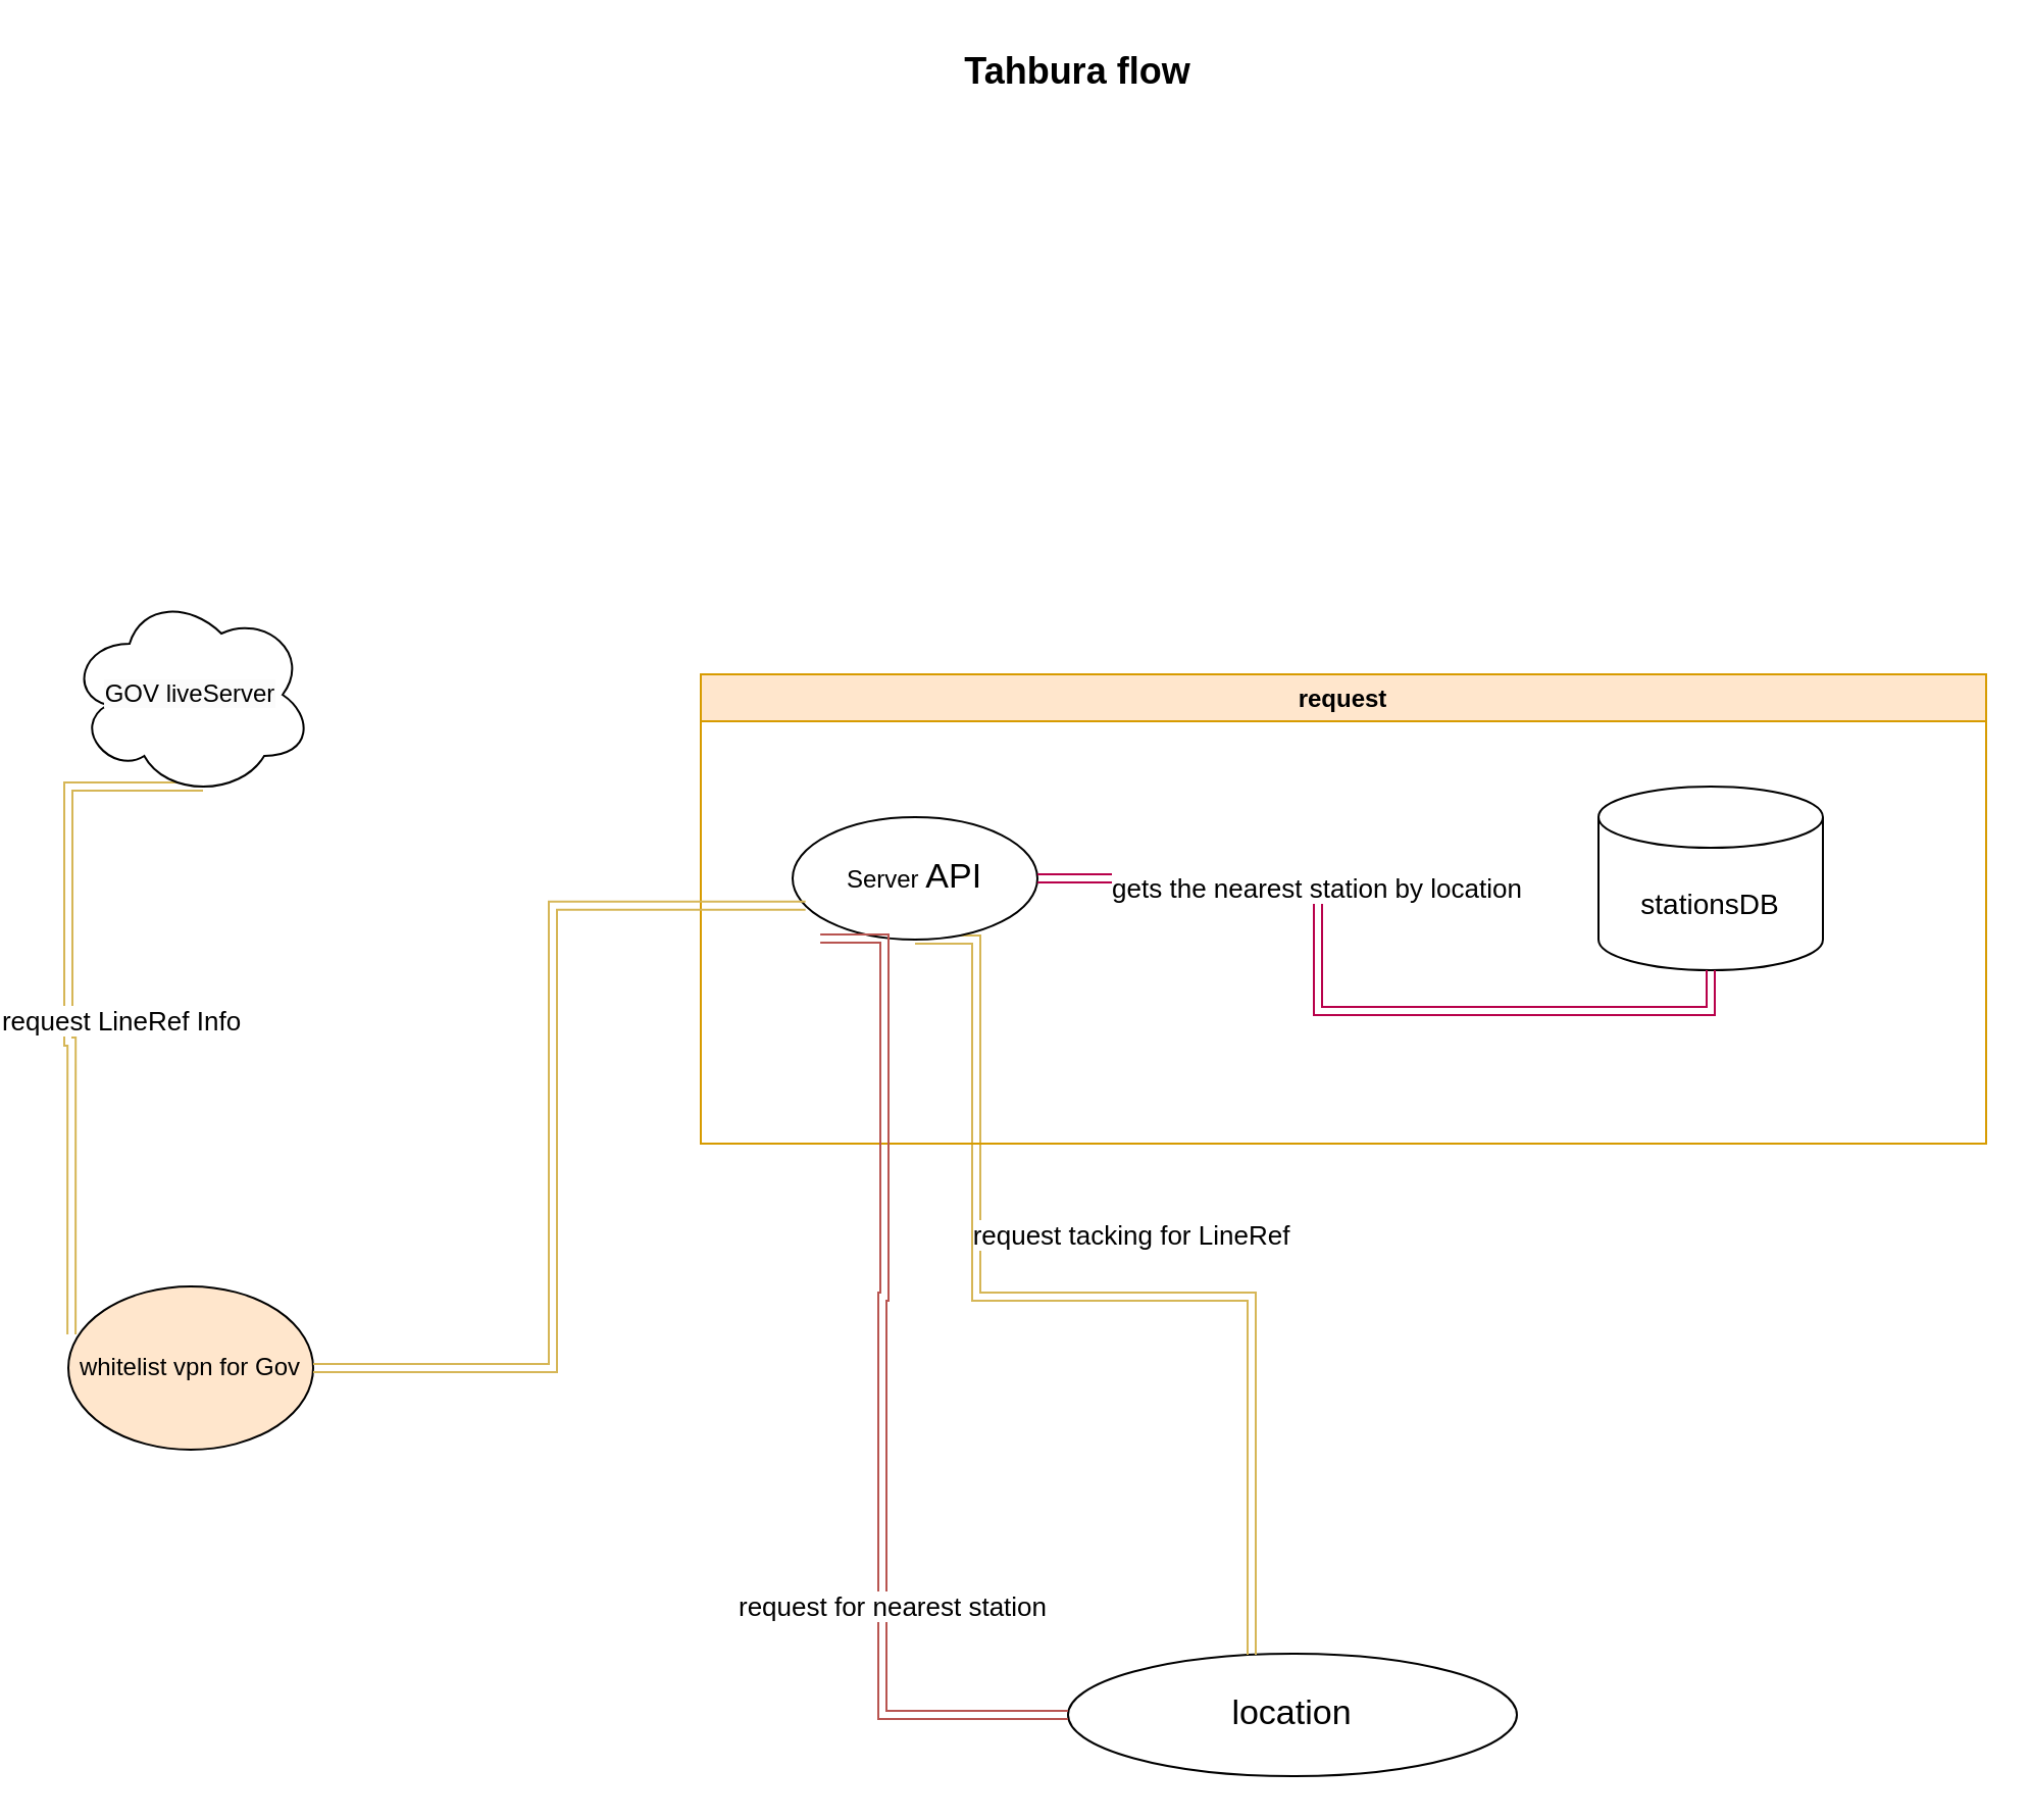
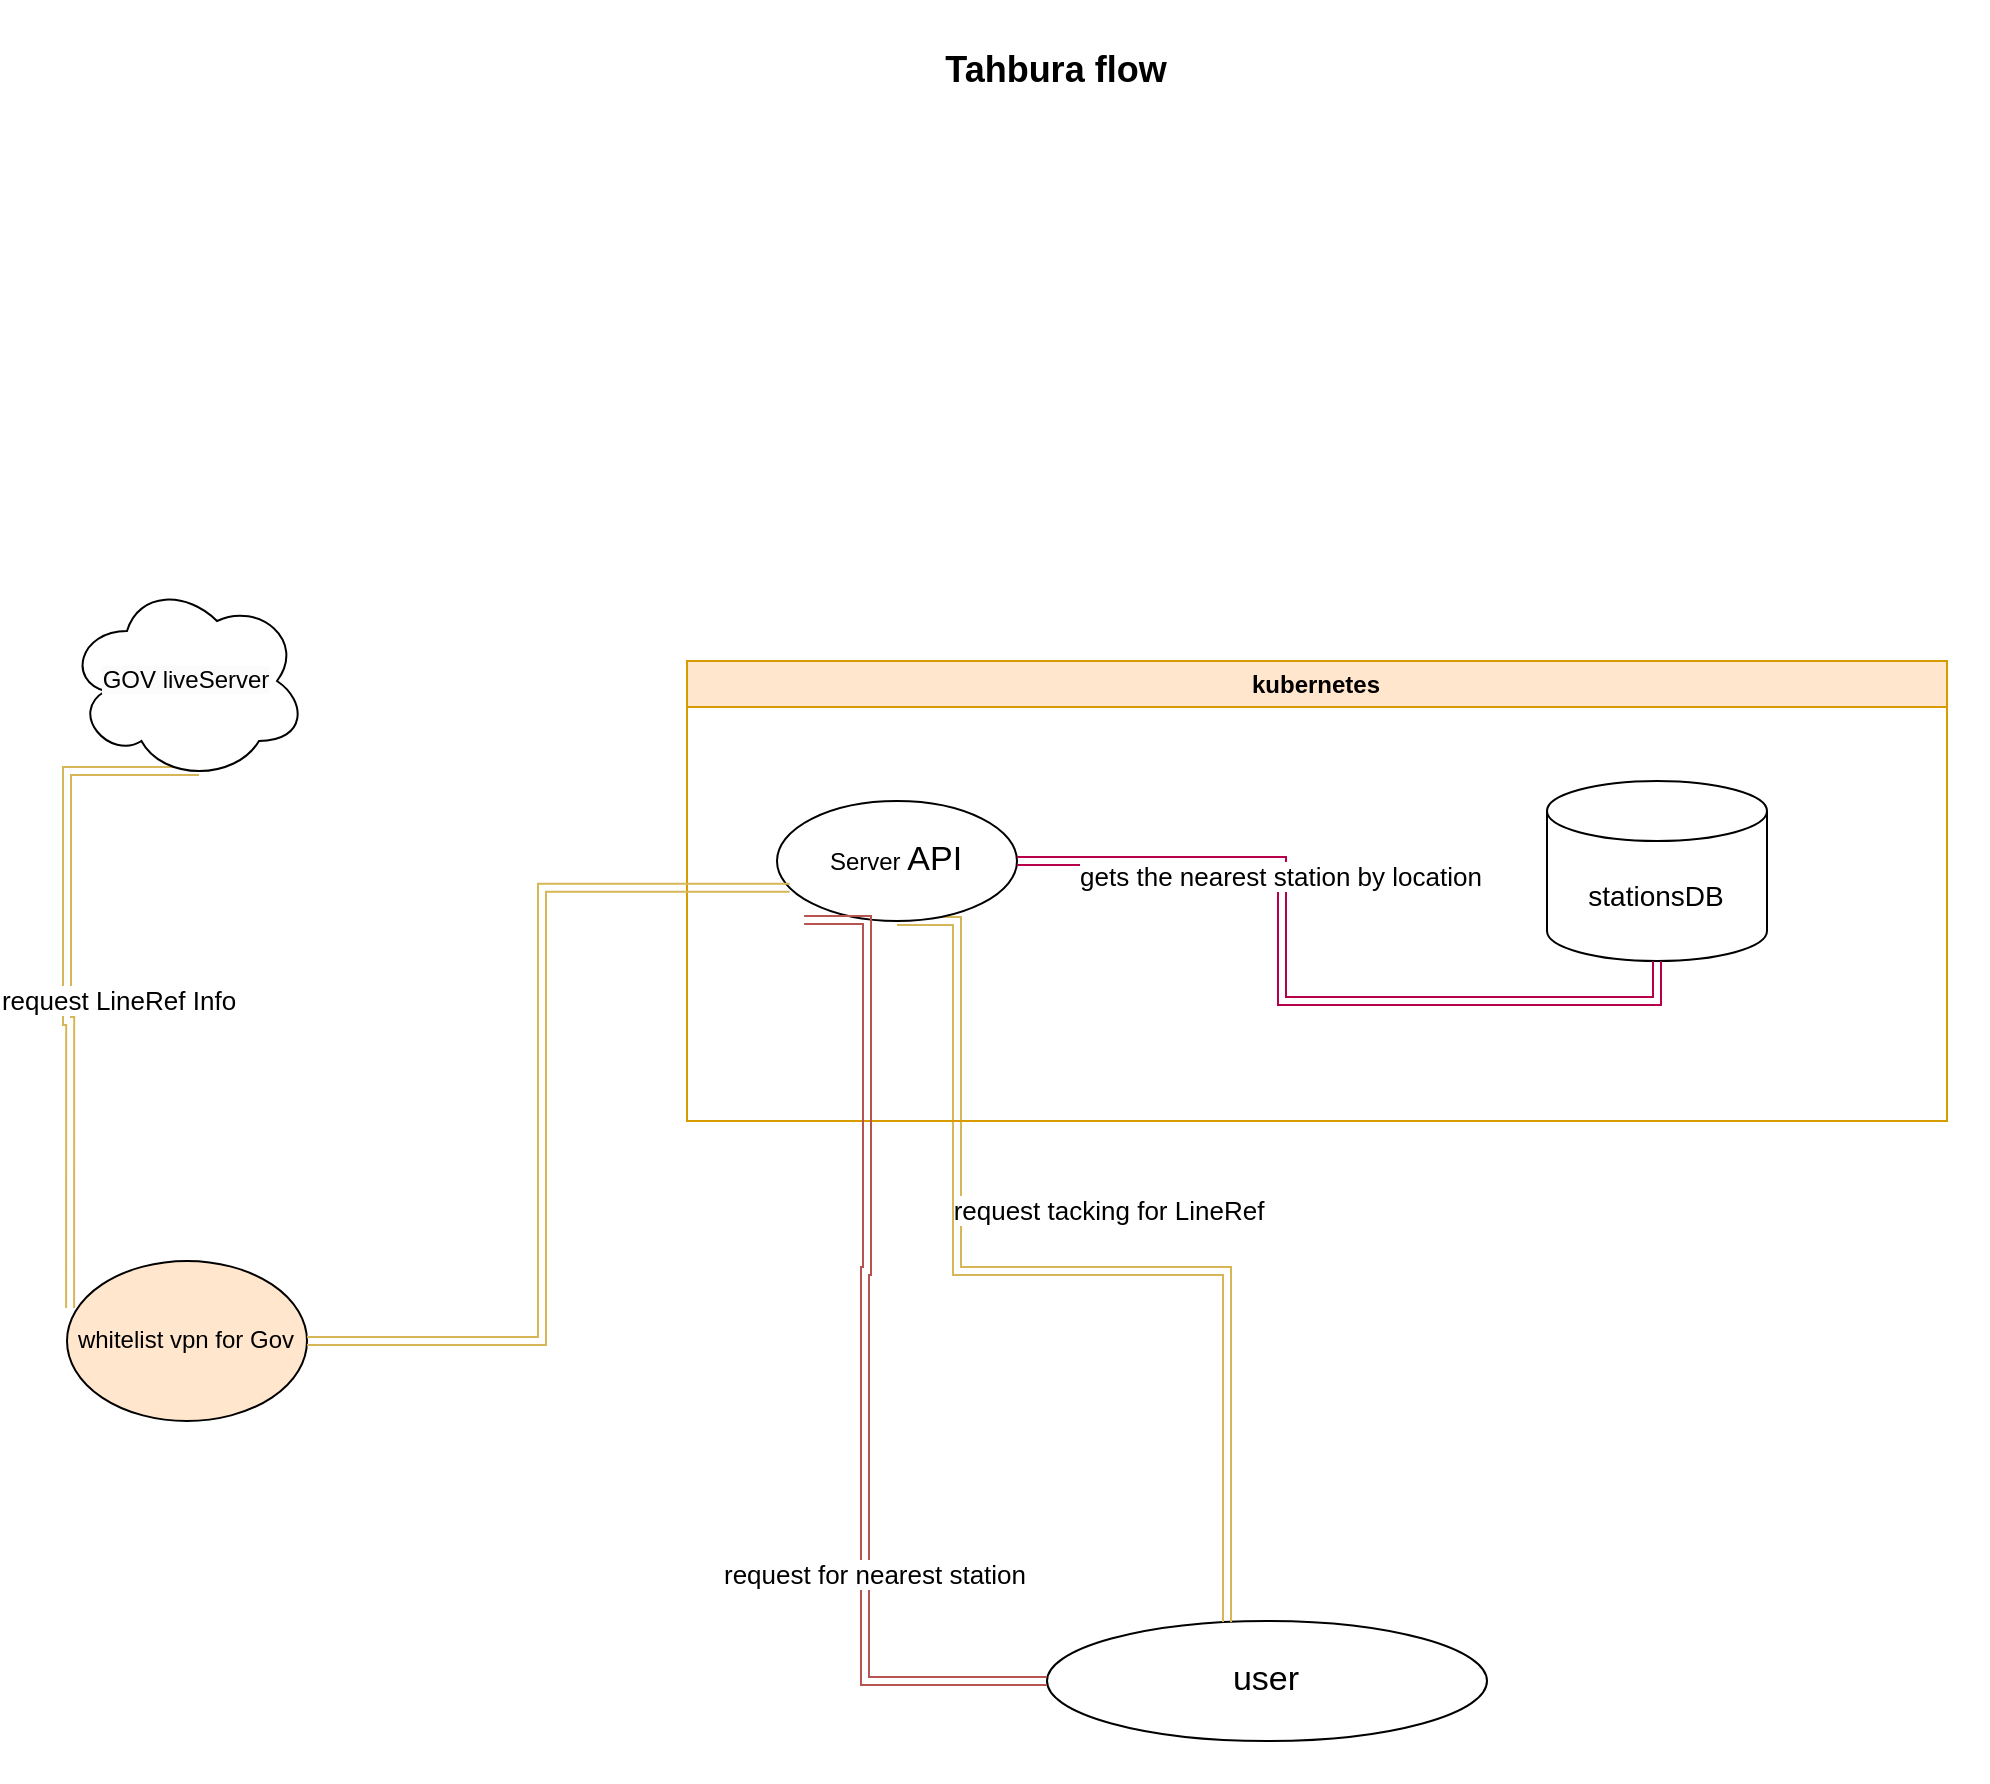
- <mxCell id="9" value="request" style="swimlane;strokeColor=#d79b00;fillColor=#ffe6cc;" vertex="1" parent="1"><mxGeometry x="330" y="330" width="630" height="230" as="geometry" /></mxCell>
+ <mxCell id="9" value="kubernetes" style="swimlane;strokeColor=#d79b00;fillColor=#ffe6cc;" vertex="1" parent="1"><mxGeometry x="330" y="330" width="630" height="230" as="geometry" /></mxCell>
- <mxCell id="10" value="&lt;font style=&quot;font-size: 14px;&quot;&gt;stationsDB&lt;/font&gt;" style="shape=cylinder3;whiteSpace=wrap;html=1;boundedLbl=1;backgroundOutline=1;size=15;" vertex="1" parent="9"><mxGeometry x="440" y="55" width="110" height="90" as="geometry" /></mxCell>
+ <mxCell id="10" value="&lt;font style=&quot;font-size: 14px;&quot;&gt;stationsDB&lt;/font&gt;" style="shape=cylinder3;whiteSpace=wrap;html=1;boundedLbl=1;backgroundOutline=1;size=15;" vertex="1" parent="9"><mxGeometry x="430" y="60" width="110" height="90" as="geometry" /></mxCell>
- <mxCell id="4" value="&lt;font style=&quot;font-size: 17px;&quot;&gt;location&lt;/font&gt;" style="ellipse;whiteSpace=wrap;html=1;" vertex="1" parent="1"><mxGeometry x="510" y="810" width="220" height="60" as="geometry" /></mxCell>
+ <mxCell id="4" value="&lt;font style=&quot;font-size: 17px;&quot;&gt;user&lt;/font&gt;" style="ellipse;whiteSpace=wrap;html=1;" vertex="1" parent="1"><mxGeometry x="510" y="810" width="220" height="60" as="geometry" /></mxCell>
